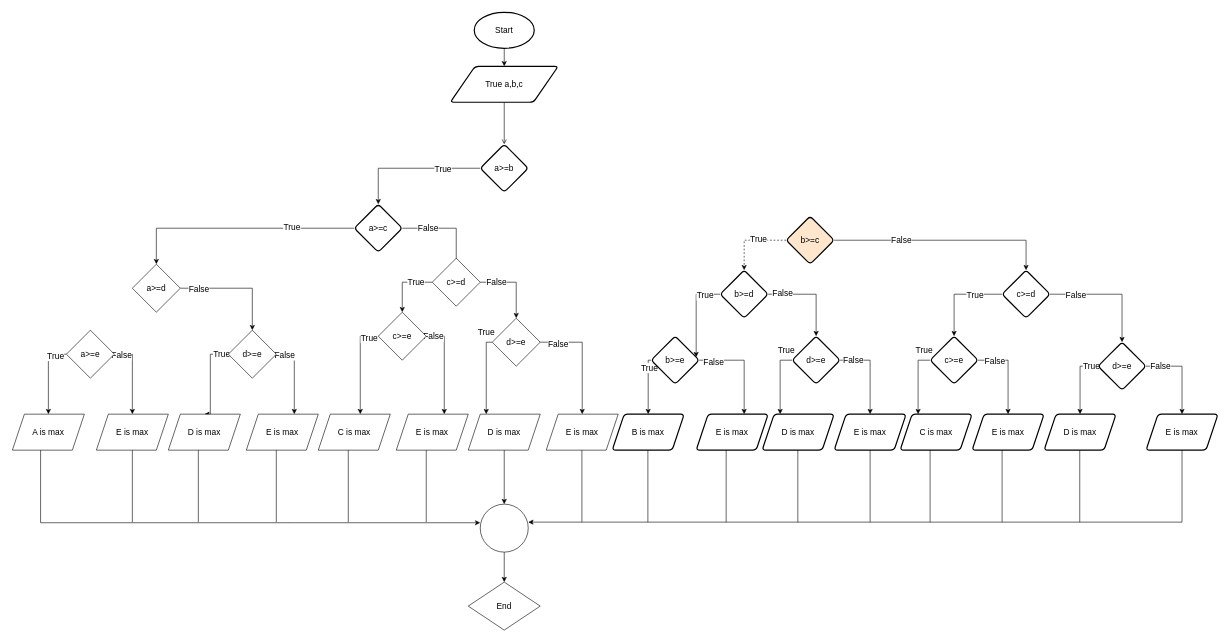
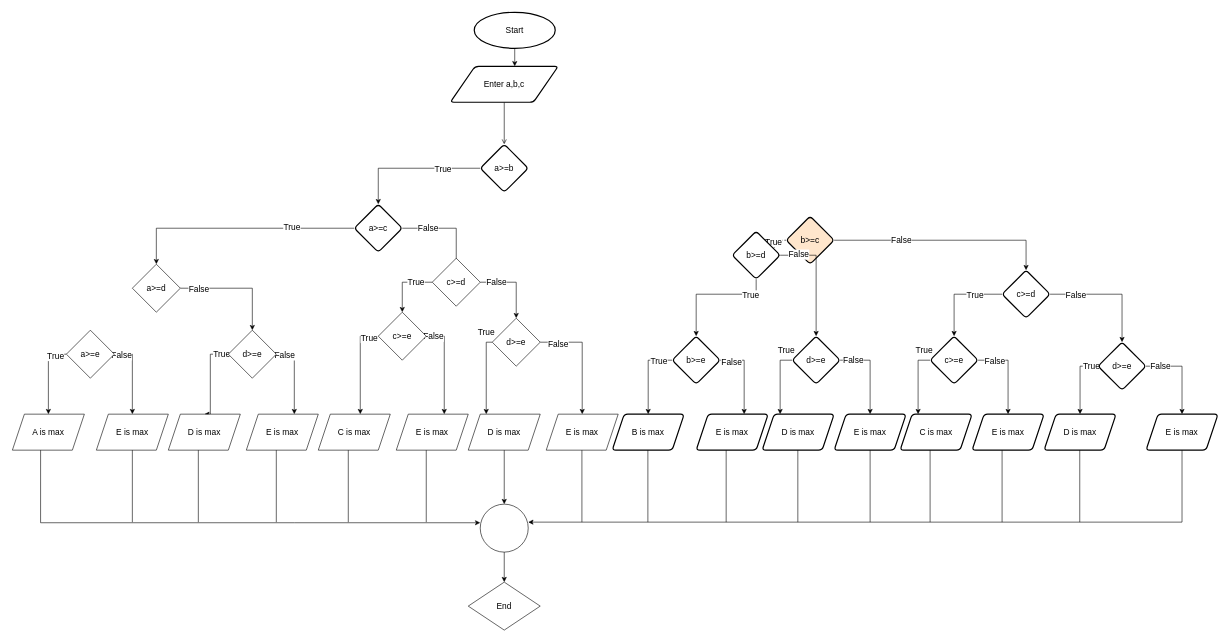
- <mxCell id="3" value="Start" style="strokeWidth=2;html=1;shape=mxgraph.flowchart.start_1;whiteSpace=wrap;fontSize=14;fontStyle=0" parent="1" vertex="1"><mxGeometry x="790" y="20" width="100" height="60" as="geometry" /></mxCell>
+ <mxCell id="3" value="Start" style="strokeWidth=2;html=1;shape=mxgraph.flowchart.start_1;whiteSpace=wrap;fontSize=14;fontStyle=0" parent="1" vertex="1"><mxGeometry x="790" y="20" width="135" height="60" as="geometry" /></mxCell>
- <mxCell id="5" value="True a,b,c" style="shape=parallelogram;html=1;strokeWidth=2;perimeter=parallelogramPerimeter;whiteSpace=wrap;rounded=1;arcSize=12;size=0.23;fontSize=14;fontStyle=0" parent="1" vertex="1"><mxGeometry x="750" y="110" width="180" height="60" as="geometry" /></mxCell>
+ <mxCell id="5" value="Enter a,b,c" style="shape=parallelogram;html=1;strokeWidth=2;perimeter=parallelogramPerimeter;whiteSpace=wrap;rounded=1;arcSize=12;size=0.23;fontSize=14;fontStyle=0" parent="1" vertex="1"><mxGeometry x="750" y="110" width="180" height="60" as="geometry" /></mxCell>
- <mxCell id="58" value="b&amp;gt;=d" style="rhombus;whiteSpace=wrap;html=1;strokeWidth=2;rounded=1;arcSize=12;fontSize=14;fontStyle=0" vertex="1" parent="1"><mxGeometry x="1200" y="450" width="80" height="80" as="geometry" /></mxCell>
+ <mxCell id="58" value="b&amp;gt;=d" style="rhombus;whiteSpace=wrap;html=1;strokeWidth=2;rounded=1;arcSize=12;fontSize=14;fontStyle=0" vertex="1" parent="1"><mxGeometry x="1220" y="385" width="80" height="80" as="geometry" /></mxCell>
- <mxCell id="63" value="b&amp;gt;=e" style="rhombus;whiteSpace=wrap;html=1;strokeWidth=2;rounded=1;arcSize=12;fontSize=14;fontStyle=0" vertex="1" parent="1"><mxGeometry x="1085" y="560" width="80" height="80" as="geometry" /></mxCell>
+ <mxCell id="63" value="b&amp;gt;=e" style="rhombus;whiteSpace=wrap;html=1;strokeWidth=2;rounded=1;arcSize=12;fontSize=14;fontStyle=0" vertex="1" parent="1"><mxGeometry x="1120" y="560" width="80" height="80" as="geometry" /></mxCell>
